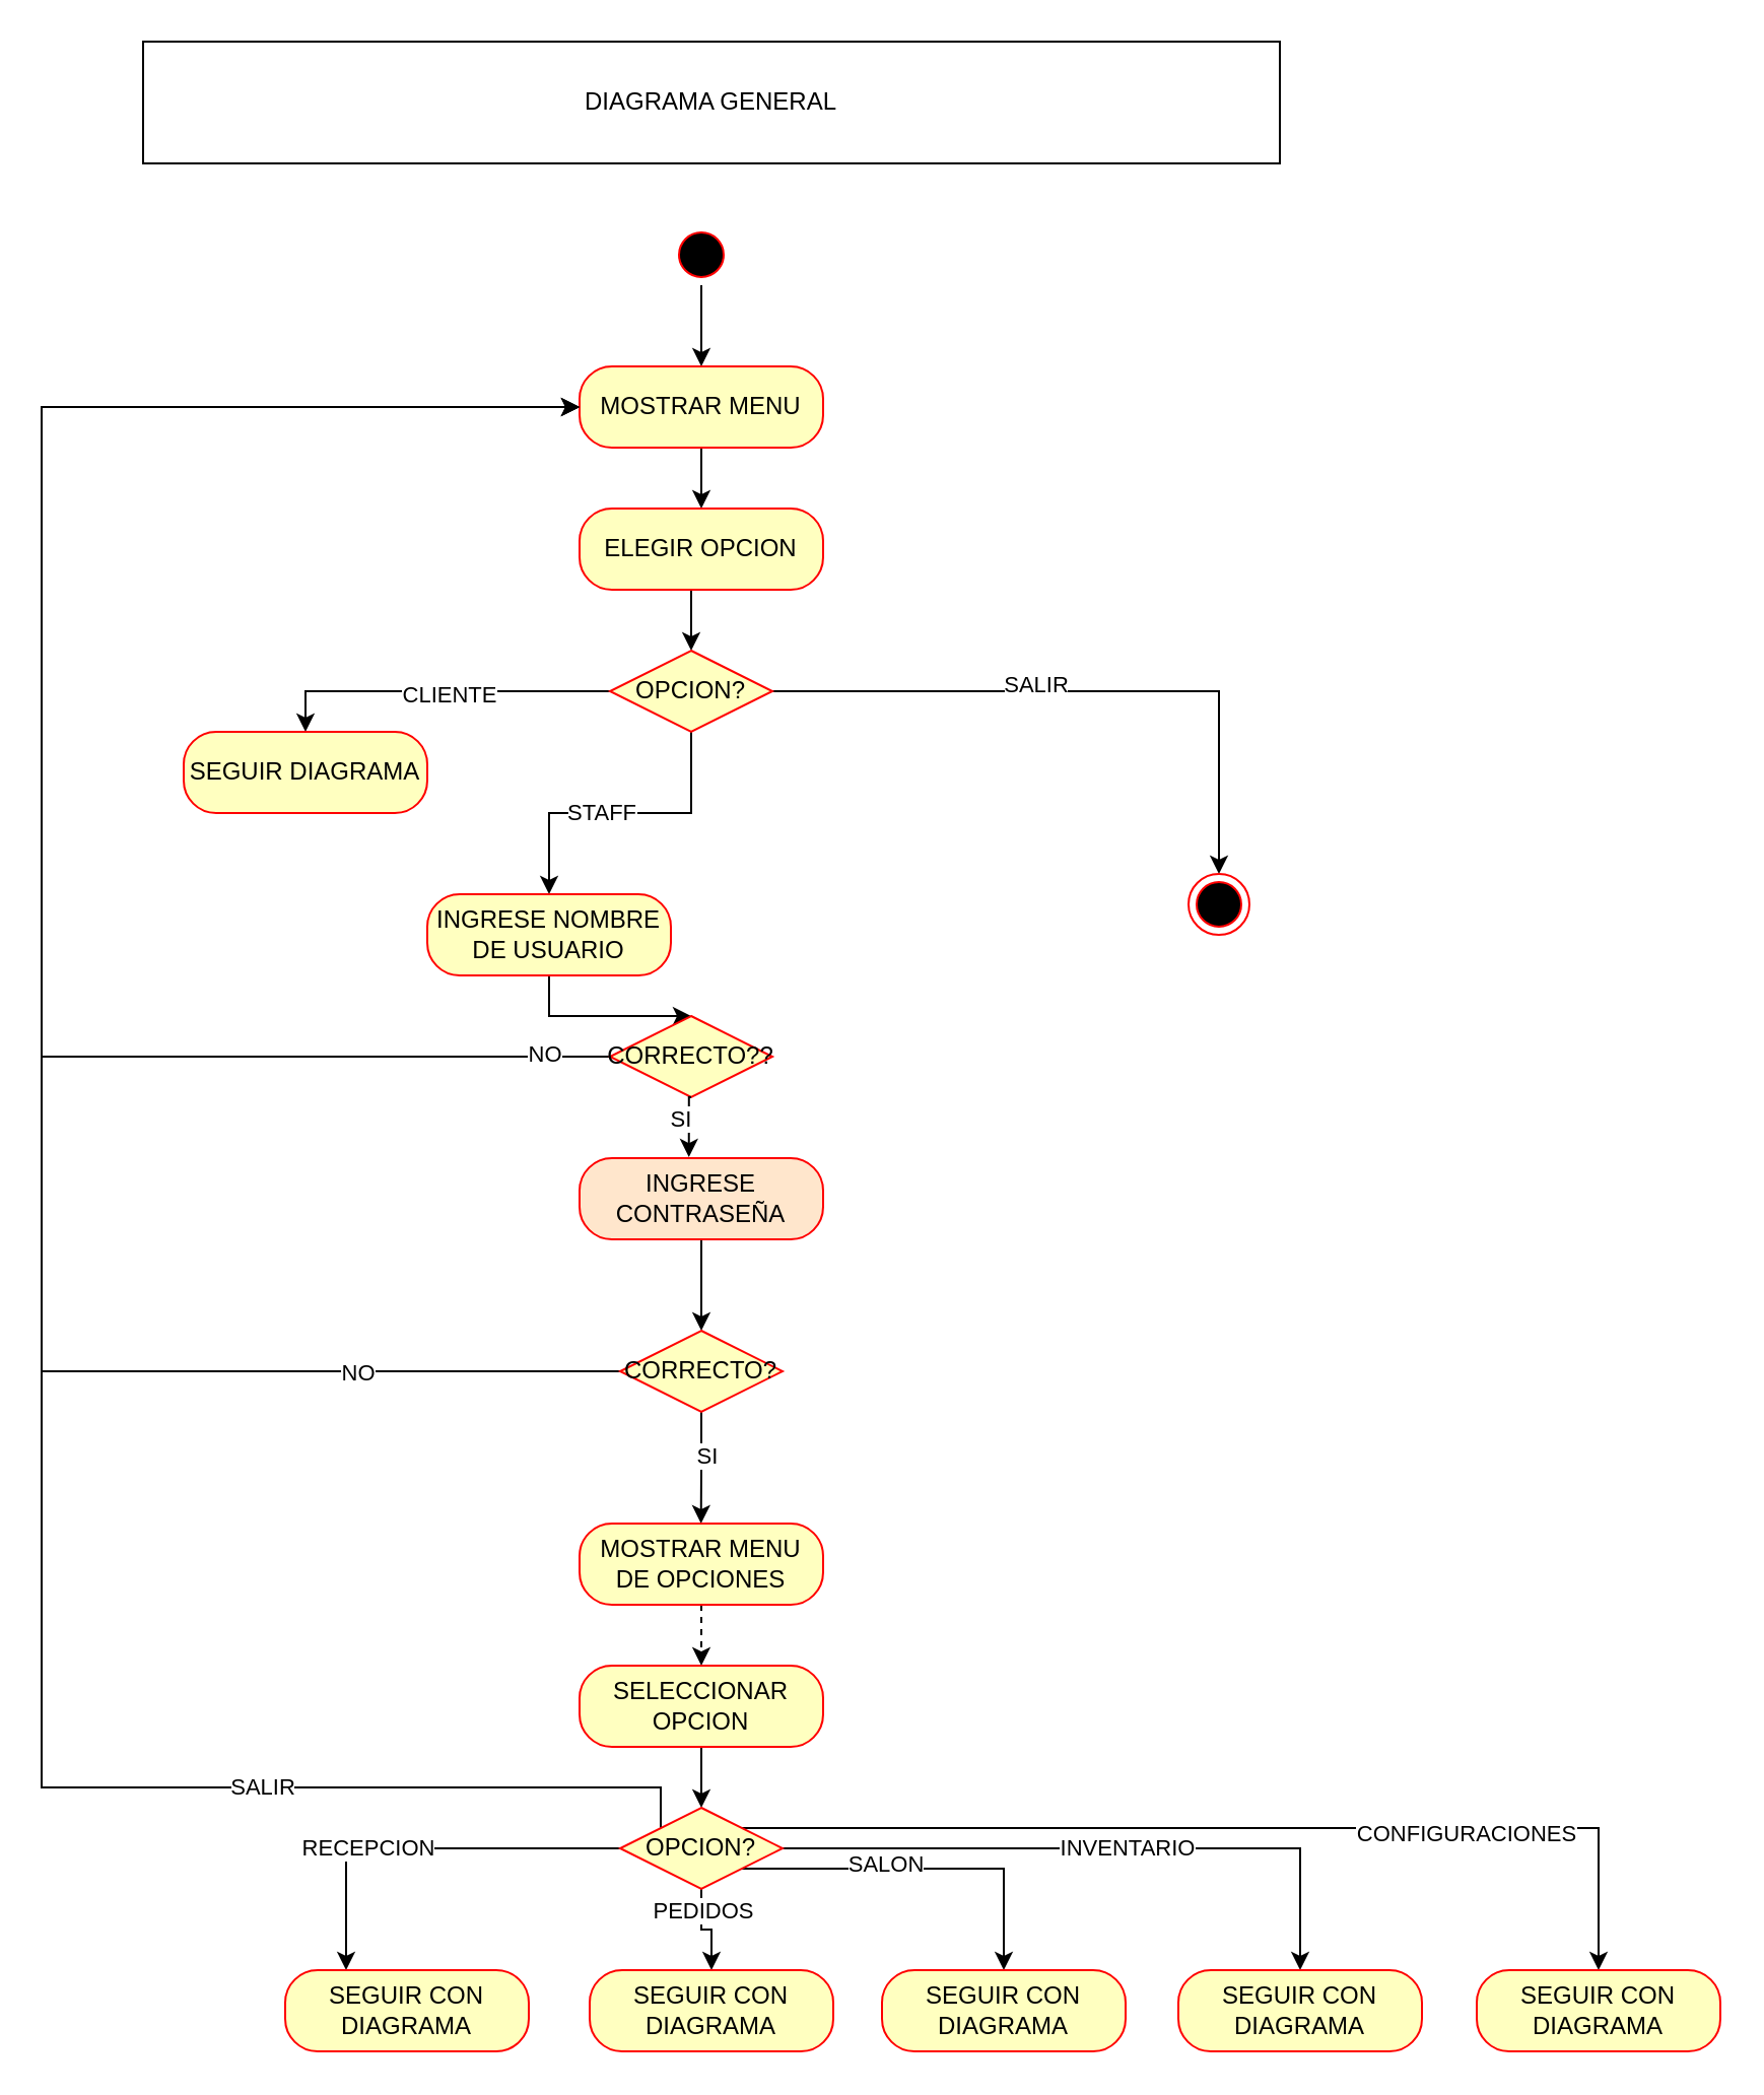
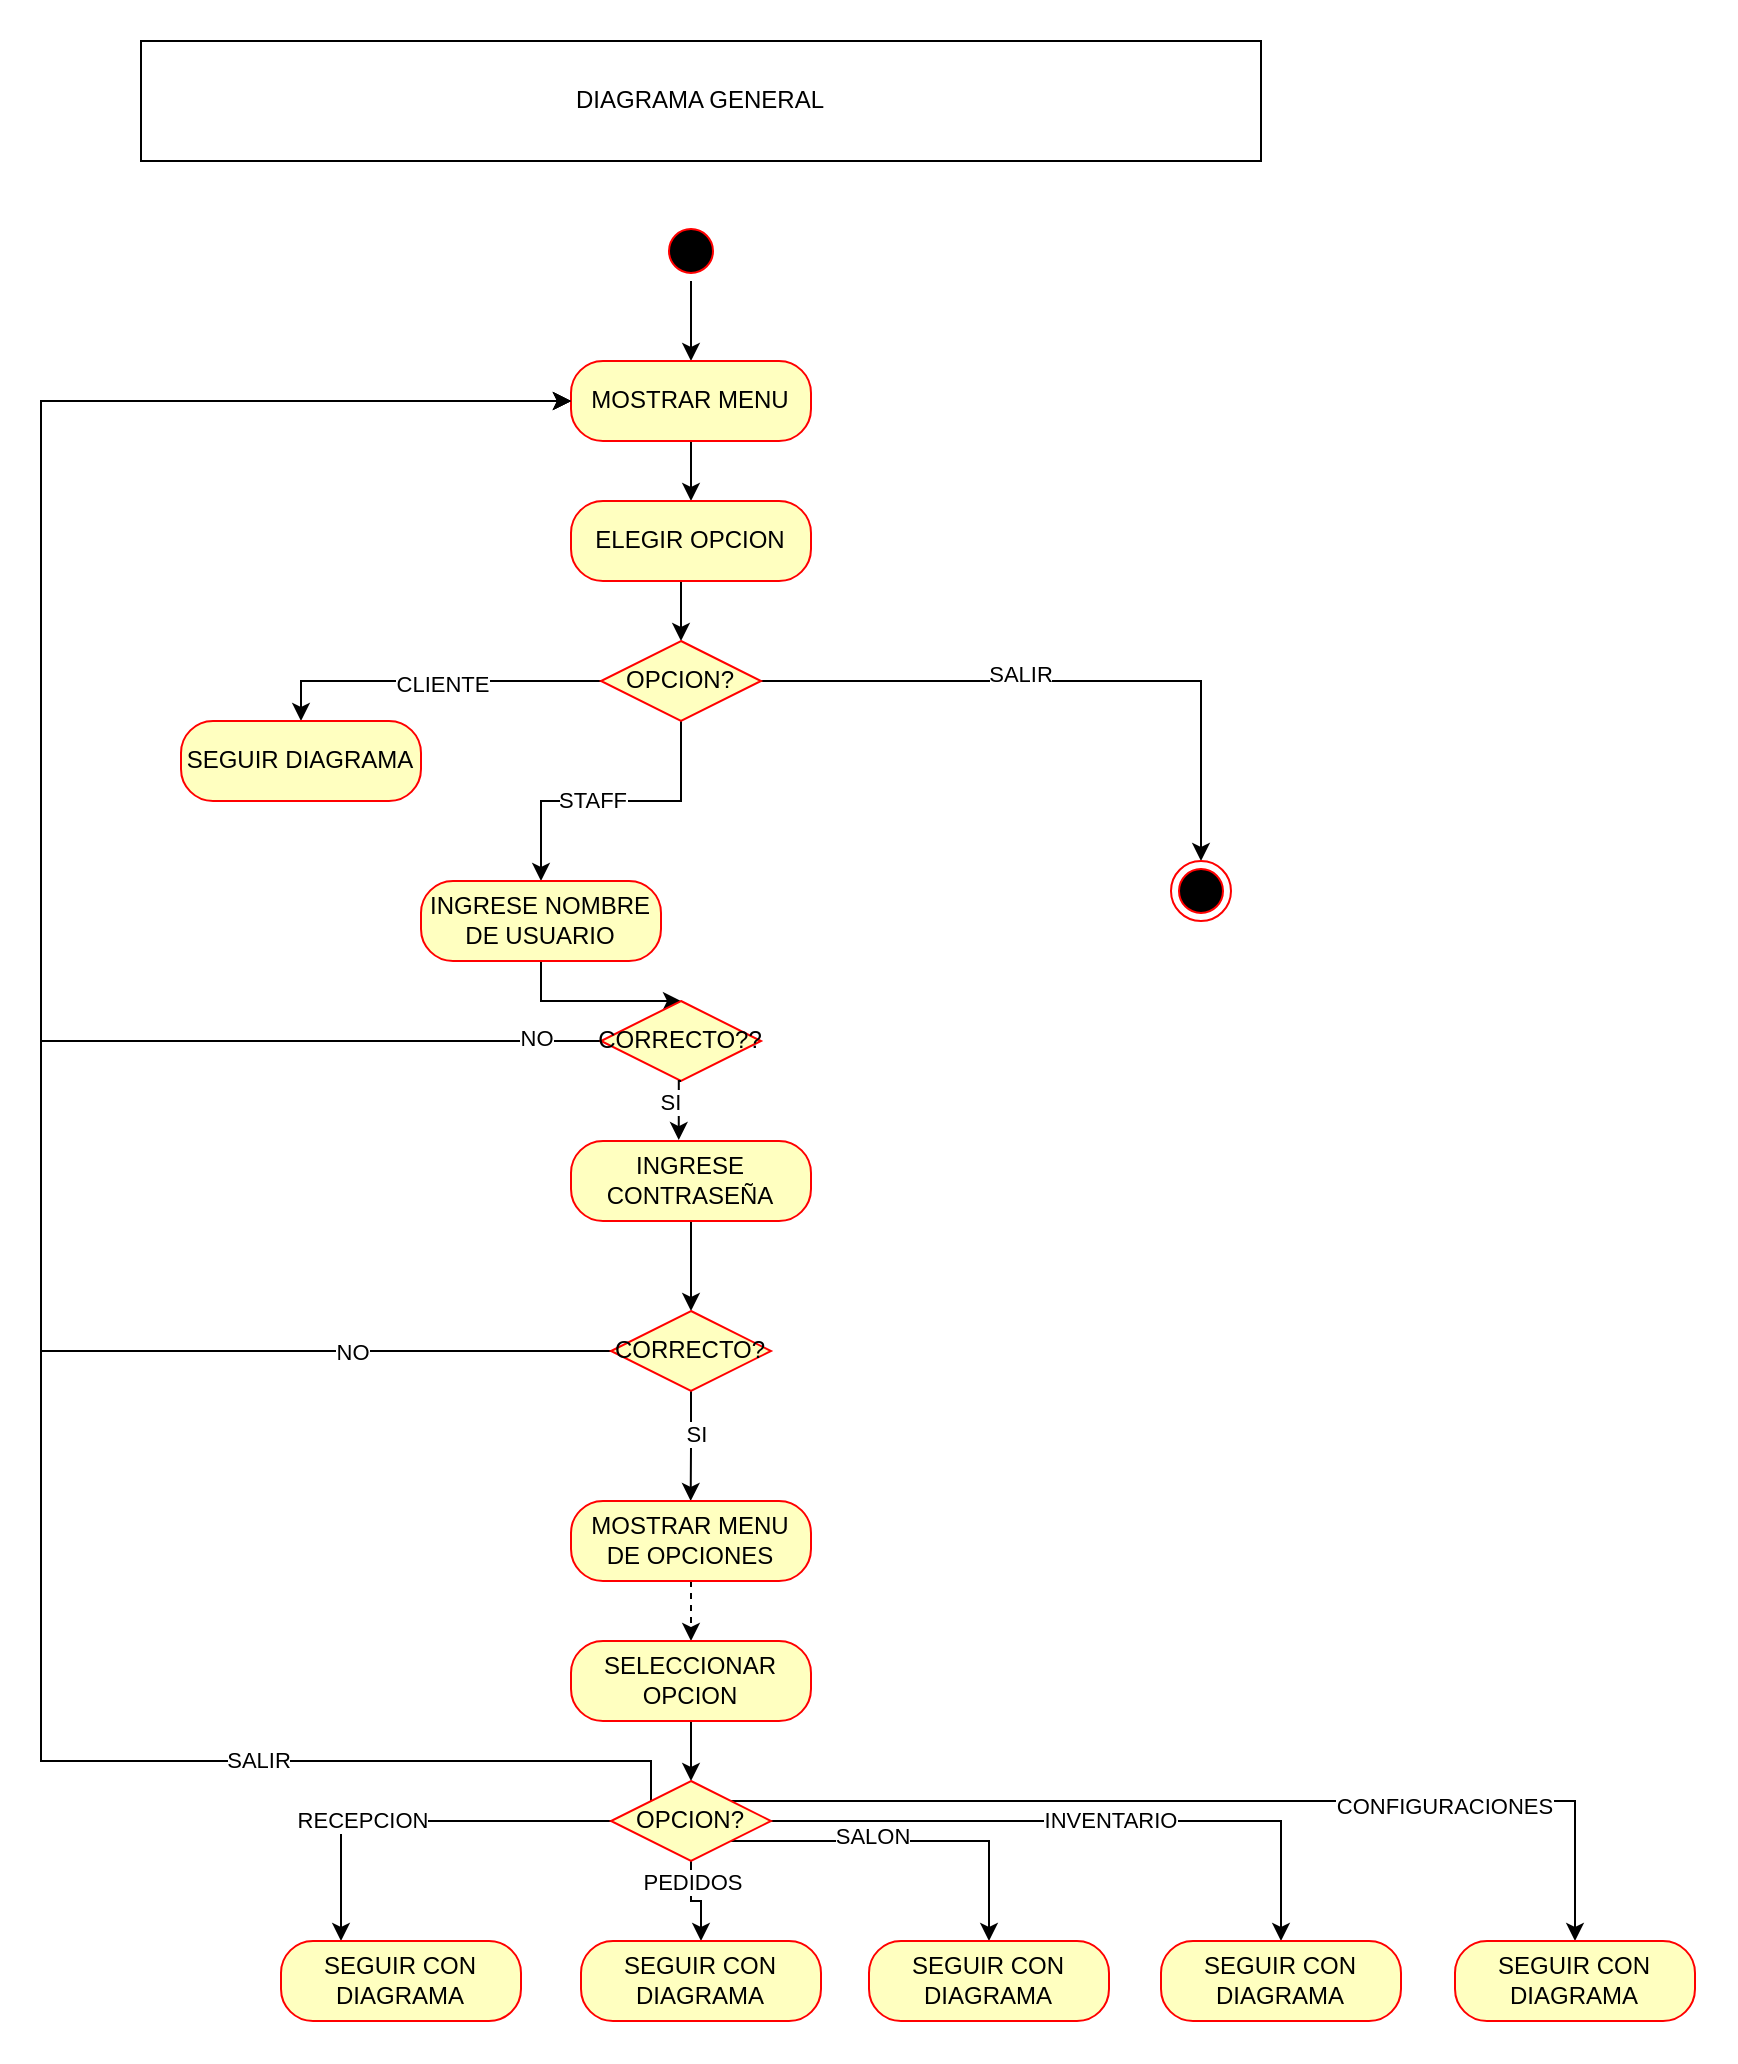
- <mxCell id="21" value="INGRESE CONTRASEÑA" style="rounded=1;whiteSpace=wrap;html=1;arcSize=40;fontColor=#000000;fillColor=#ffe6cc;strokeColor=#ff0000;" vertex="1" parent="1"><mxGeometry x="285" y="570" width="120" height="40" as="geometry" /></mxCell>
+ <mxCell id="21" value="INGRESE CONTRASEÑA" style="rounded=1;whiteSpace=wrap;html=1;arcSize=40;fontColor=#000000;fillColor=#ffffc0;strokeColor=#ff0000;" vertex="1" parent="1"><mxGeometry x="285" y="570" width="120" height="40" as="geometry" /></mxCell>
